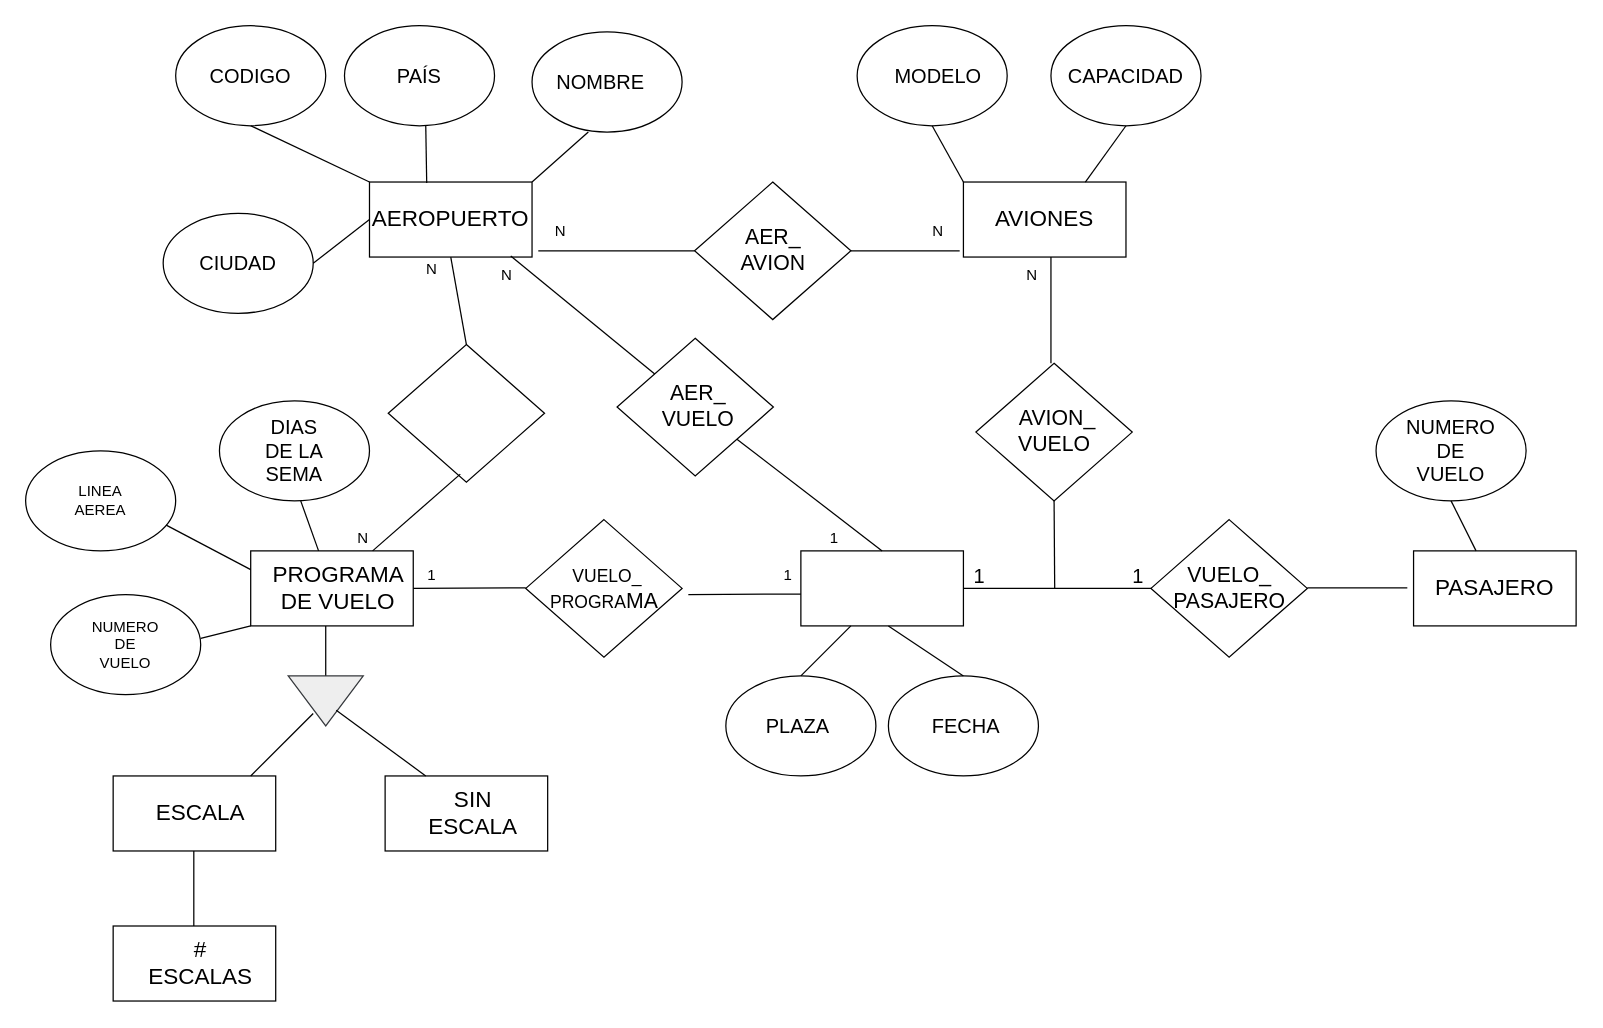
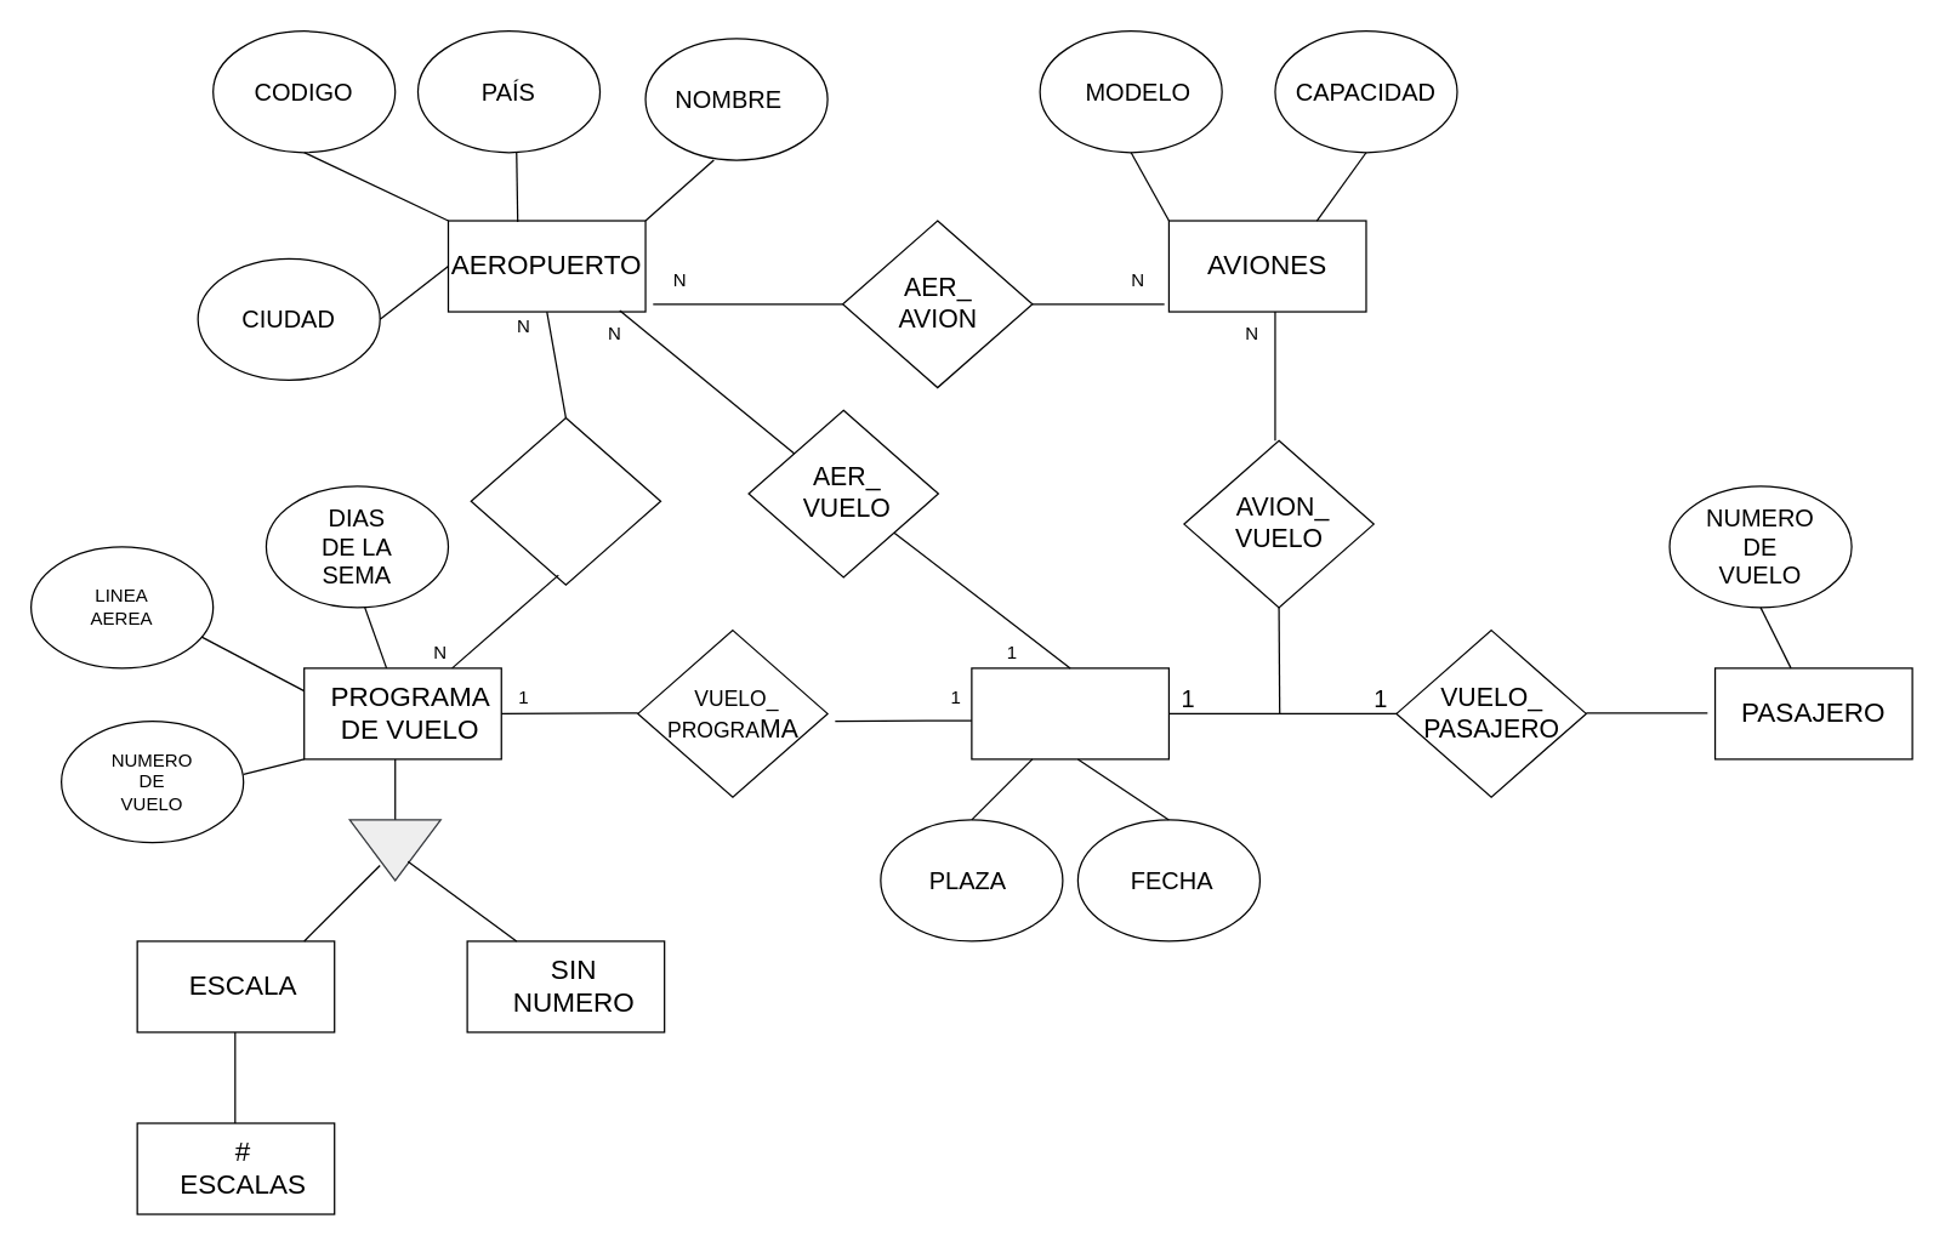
- <mxCell id="70" value="&lt;span style=&quot;font-size: 18px;&quot;&gt;SIN ESCALA&lt;/span&gt;" style="text;html=1;align=center;verticalAlign=middle;whiteSpace=wrap;rounded=0;" vertex="1" parent="1"><mxGeometry x="337.5" y="635" width="80" height="30" as="geometry" /></mxCell>
+ <mxCell id="70" value="&lt;span style=&quot;font-size: 18px;&quot;&gt;SIN NUMERO&lt;/span&gt;" style="text;html=1;align=center;verticalAlign=middle;whiteSpace=wrap;rounded=0;" vertex="1" parent="1"><mxGeometry x="337.5" y="635" width="80" height="30" as="geometry" /></mxCell>
